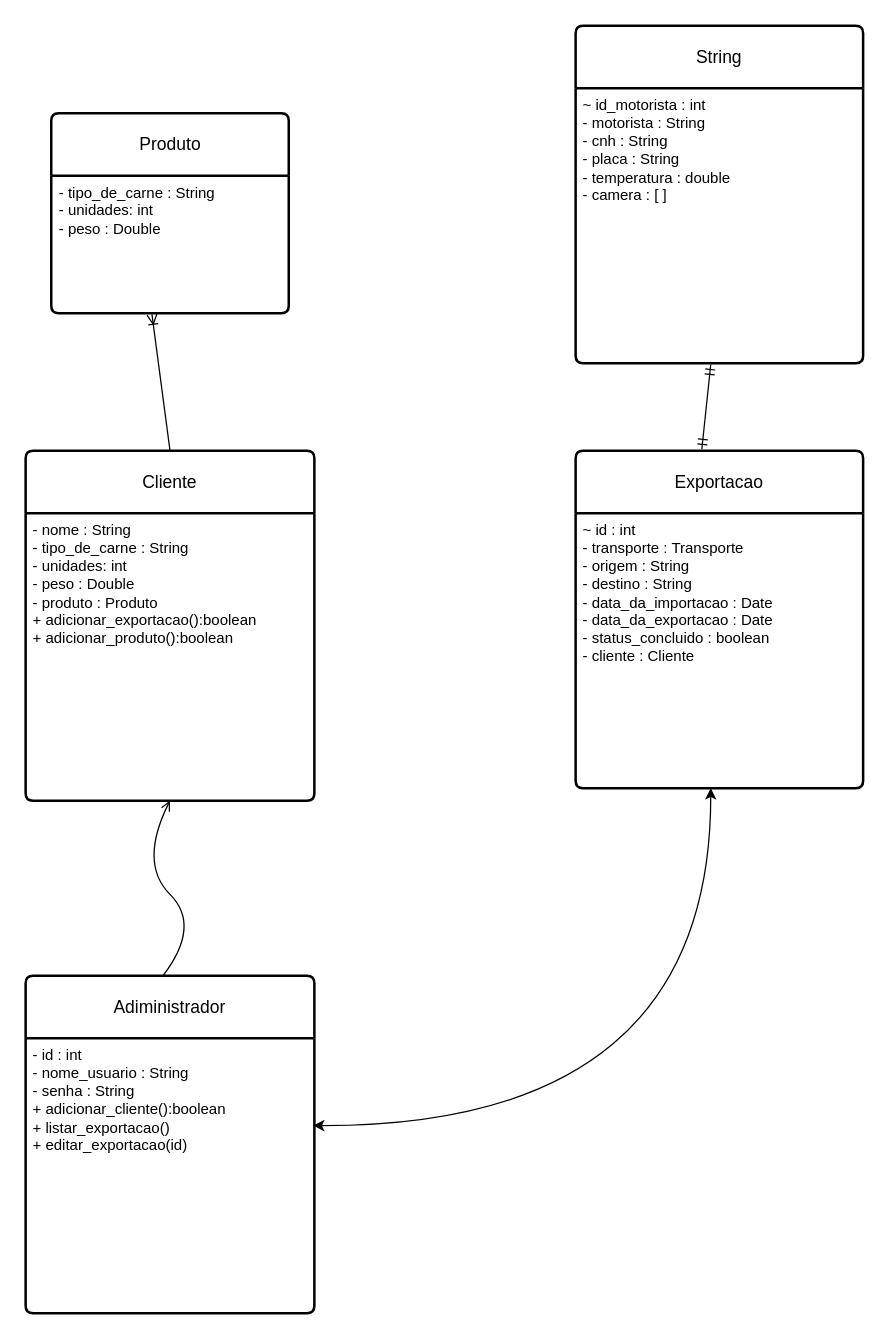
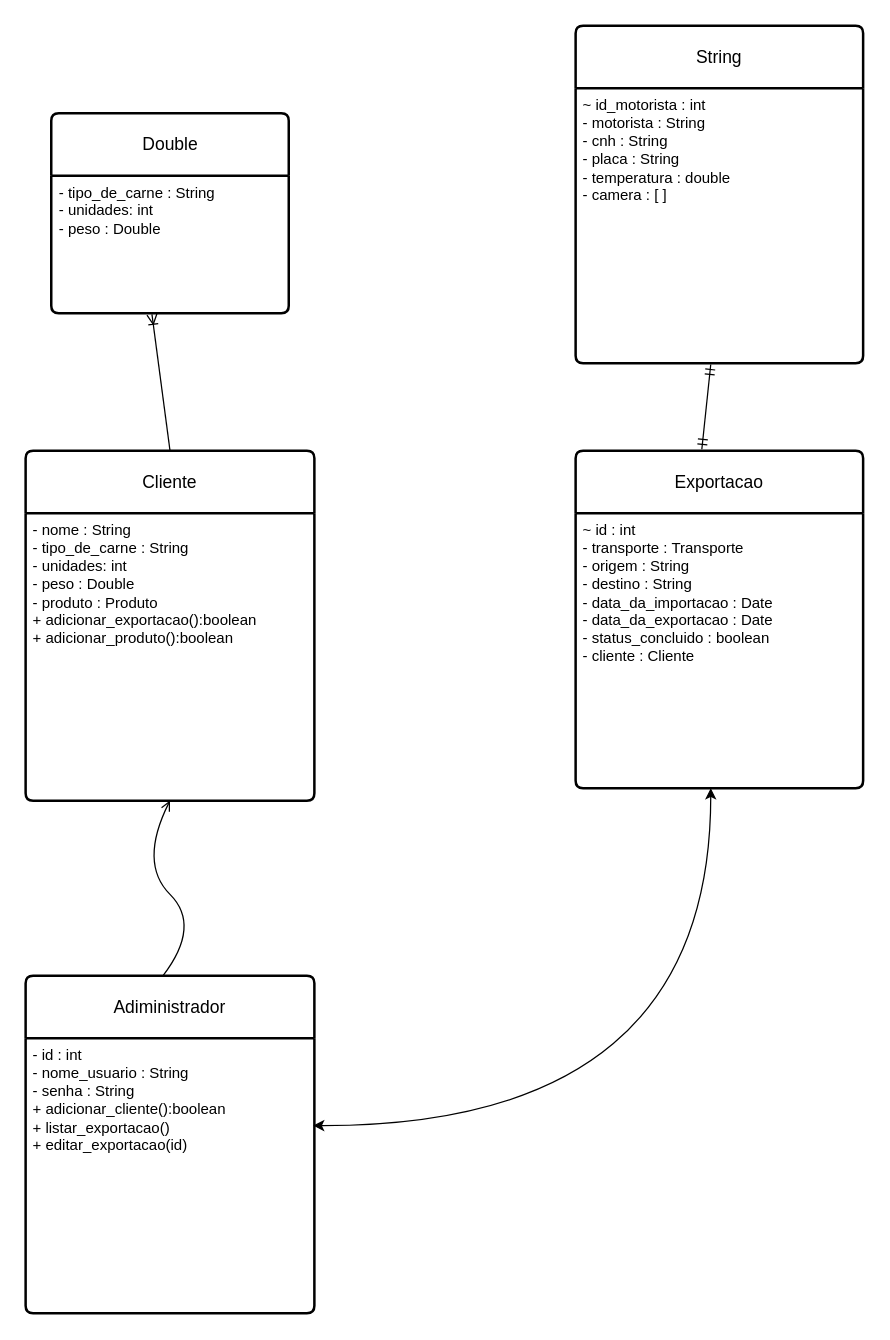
- <mxCell id="10" value="Produto" style="swimlane;childLayout=stackLayout;horizontal=1;startSize=50;horizontalStack=0;rounded=1;fontSize=14;fontStyle=0;strokeWidth=2;resizeParent=0;resizeLast=1;shadow=0;dashed=0;align=center;arcSize=4;whiteSpace=wrap;html=1;" vertex="1" parent="1"><mxGeometry x="40.5" y="90" width="190" height="160" as="geometry" /></mxCell>
+ <mxCell id="10" value="Double" style="swimlane;childLayout=stackLayout;horizontal=1;startSize=50;horizontalStack=0;rounded=1;fontSize=14;fontStyle=0;strokeWidth=2;resizeParent=0;resizeLast=1;shadow=0;dashed=0;align=center;arcSize=4;whiteSpace=wrap;html=1;" vertex="1" parent="1"><mxGeometry x="40.5" y="90" width="190" height="160" as="geometry" /></mxCell>
